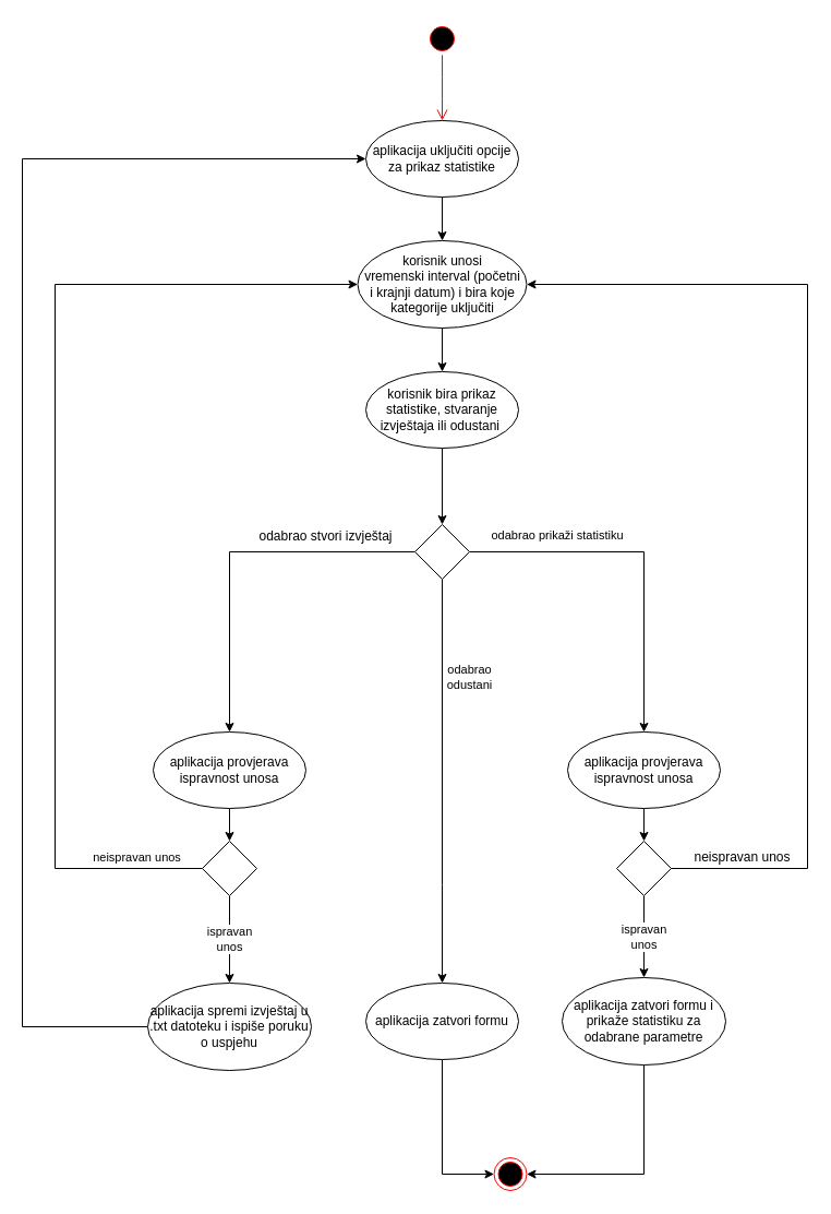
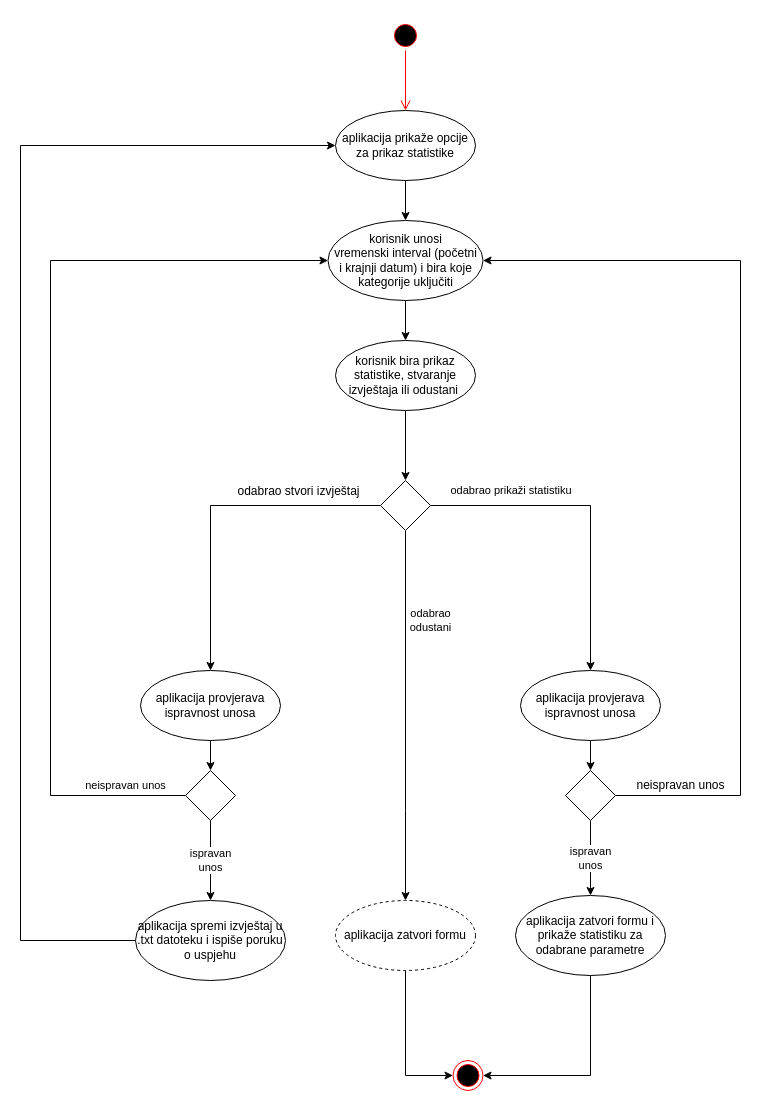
- <mxCell id="5" value="aplikacija uključiti opcije za prikaz statistike" style="ellipse;whiteSpace=wrap;html=1;" parent="1" vertex="1"><mxGeometry x="335" y="110" width="140" height="70" as="geometry" /></mxCell>
+ <mxCell id="5" value="aplikacija prikaže opcije za prikaz statistike" style="ellipse;whiteSpace=wrap;html=1;" parent="1" vertex="1"><mxGeometry x="335" y="110" width="140" height="70" as="geometry" /></mxCell>
- <mxCell id="11" value="aplikacija zatvori formu" style="ellipse;whiteSpace=wrap;html=1;" parent="1" vertex="1"><mxGeometry x="335" y="900" width="140" height="70" as="geometry" /></mxCell>
+ <mxCell id="11" value="aplikacija zatvori formu" style="ellipse;whiteSpace=wrap;html=1;dashed=1;" parent="1" vertex="1"><mxGeometry x="335" y="900" width="140" height="70" as="geometry" /></mxCell>
